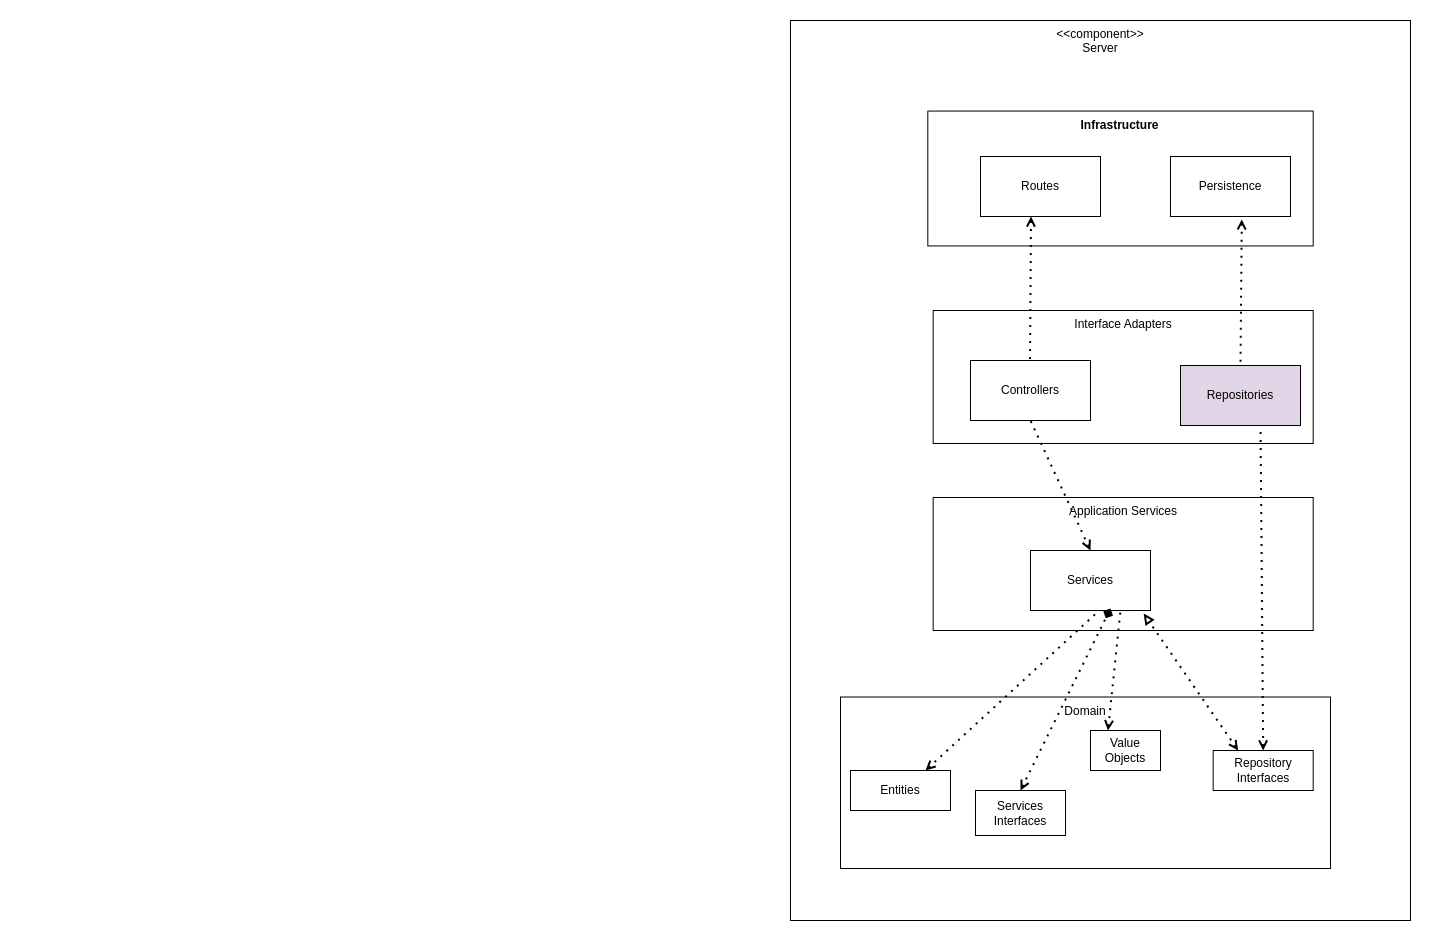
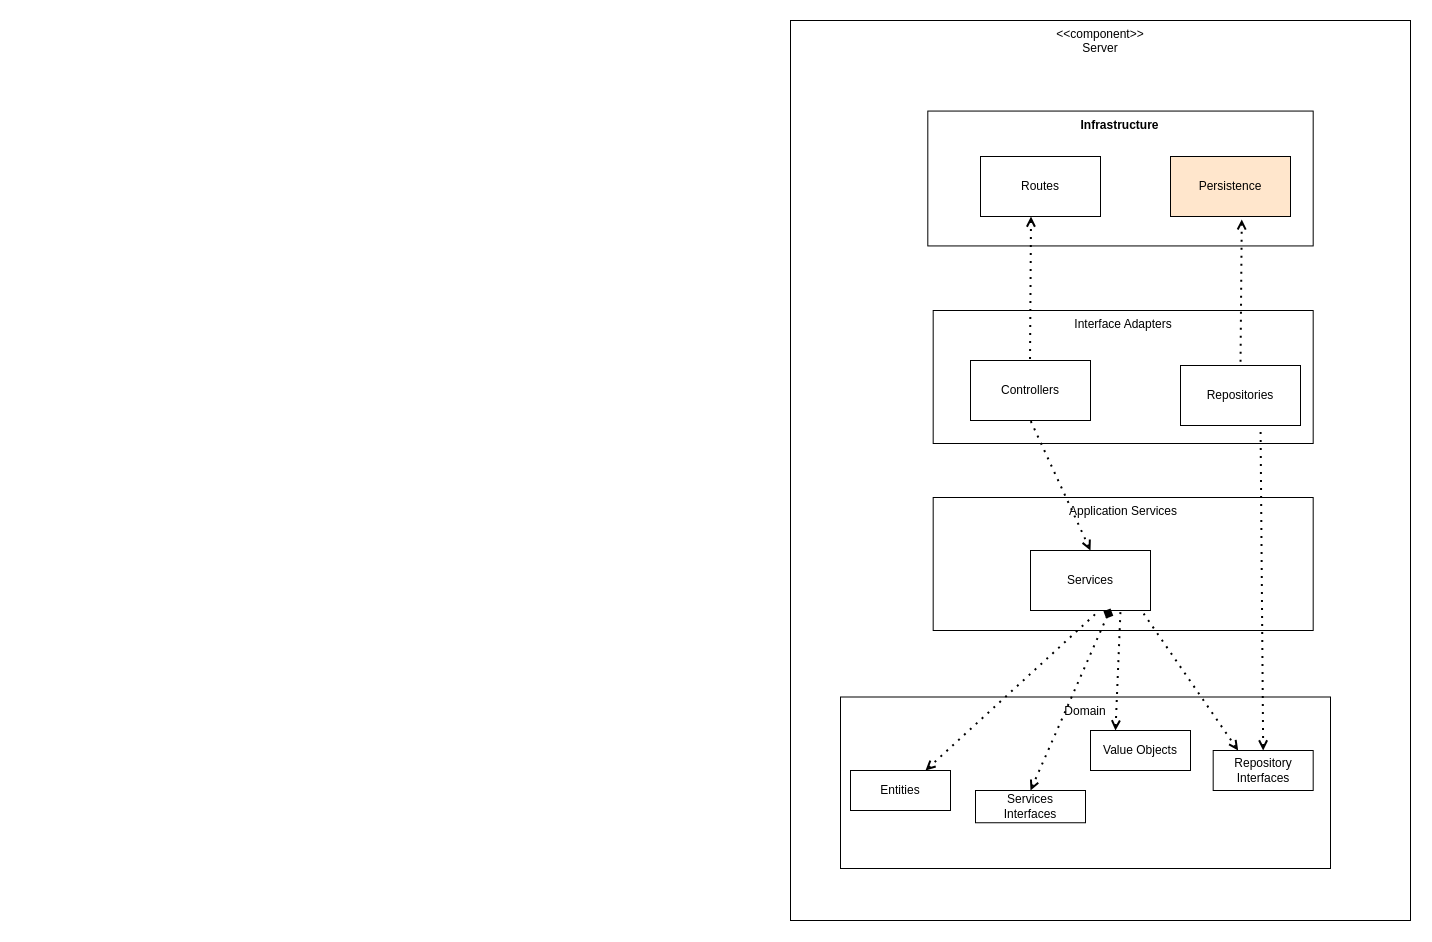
- <mxCell id="9" value="Persistence" style="rounded=0;whiteSpace=wrap;html=1;" parent="1" vertex="1"><mxGeometry x="1170" y="156" width="120" height="60" as="geometry" /></mxCell>
+ <mxCell id="9" value="Persistence" style="rounded=0;whiteSpace=wrap;html=1;fillColor=#ffe6cc;" parent="1" vertex="1"><mxGeometry x="1170" y="156" width="120" height="60" as="geometry" /></mxCell>
- <mxCell id="10" value="Repositories" style="rounded=0;whiteSpace=wrap;html=1;fillColor=#e1d5e7;" parent="1" vertex="1"><mxGeometry x="1180" y="365" width="120" height="60" as="geometry" /></mxCell>
+ <mxCell id="10" value="Repositories" style="rounded=0;whiteSpace=wrap;html=1;" parent="1" vertex="1"><mxGeometry x="1180" y="365" width="120" height="60" as="geometry" /></mxCell>
- <mxCell id="18" value="" style="endArrow=block;dashed=1;html=1;dashPattern=1 3;strokeWidth=2;rounded=0;entryX=0.943;entryY=1.052;entryDx=0;entryDy=0;exitX=0.25;exitY=0;exitDx=0;exitDy=0;entryPerimeter=0;endFill=0;startArrow=open;startFill=0;" parent="1" source="15" target="12" edge="1"><mxGeometry width="50" height="50" relative="1" as="geometry"><mxPoint x="1085" y="770" as="sourcePoint" /><mxPoint x="1070" y="620" as="targetPoint" /></mxGeometry></mxCell>
+ <mxCell id="18" value="" style="endArrow=none;dashed=1;html=1;dashPattern=1 3;strokeWidth=2;rounded=0;entryX=0.943;entryY=1.052;entryDx=0;entryDy=0;exitX=0.25;exitY=0;exitDx=0;exitDy=0;entryPerimeter=0;endFill=0;startArrow=open;startFill=0;" parent="1" source="15" target="12" edge="1"><mxGeometry width="50" height="50" relative="1" as="geometry"><mxPoint x="1085" y="770" as="sourcePoint" /><mxPoint x="1070" y="620" as="targetPoint" /></mxGeometry></mxCell>
- <mxCell id="14" value="Value Objects" style="rounded=0;whiteSpace=wrap;html=1;" parent="1" vertex="1"><mxGeometry x="1090" y="730" width="70" height="40" as="geometry" /></mxCell>
+ <mxCell id="14" value="Value Objects" style="rounded=0;whiteSpace=wrap;html=1;" parent="1" vertex="1"><mxGeometry x="1090" y="730" width="100" height="40" as="geometry" /></mxCell>
- <mxCell id="23" value="Services&lt;br&gt;Interfaces" style="rounded=0;whiteSpace=wrap;html=1;" vertex="1" parent="1"><mxGeometry x="975" y="790" width="90" height="45" as="geometry" /></mxCell>
+ <mxCell id="23" value="Services&lt;br&gt;Interfaces" style="rounded=0;whiteSpace=wrap;html=1;" vertex="1" parent="1"><mxGeometry x="975" y="790" width="110" height="32.25" as="geometry" /></mxCell>
